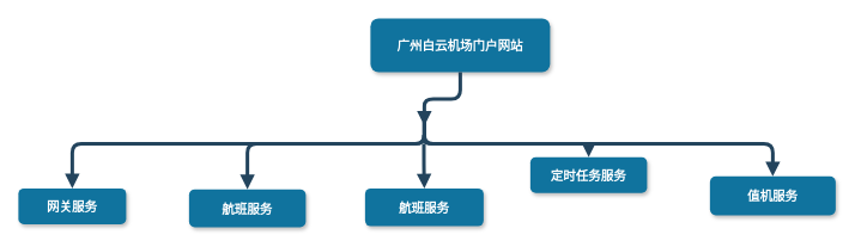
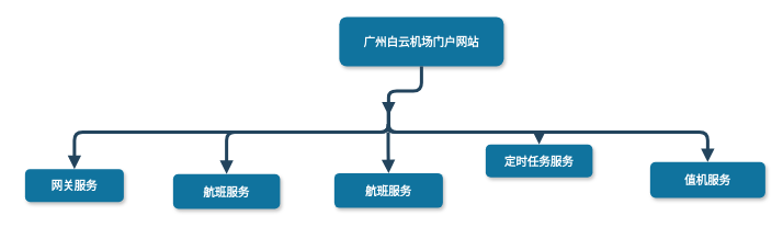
- <mxCell id="3" value="网关服务" style="rounded=1;fillColor=#10739E;strokeColor=none;shadow=1;gradientColor=none;fontStyle=1;fontColor=#FFFFFF;fontSize=14;" parent="1" vertex="1"><mxGeometry x="20" y="210" width="120" height="40" as="geometry" /></mxCell>
+ <mxCell id="3" value="网关服务" style="rounded=1;fillColor=#10739E;strokeColor=none;shadow=1;gradientColor=none;fontStyle=1;fontColor=#FFFFFF;fontSize=14;" parent="1" vertex="1"><mxGeometry x="30" y="205" width="120" height="40" as="geometry" /></mxCell>
